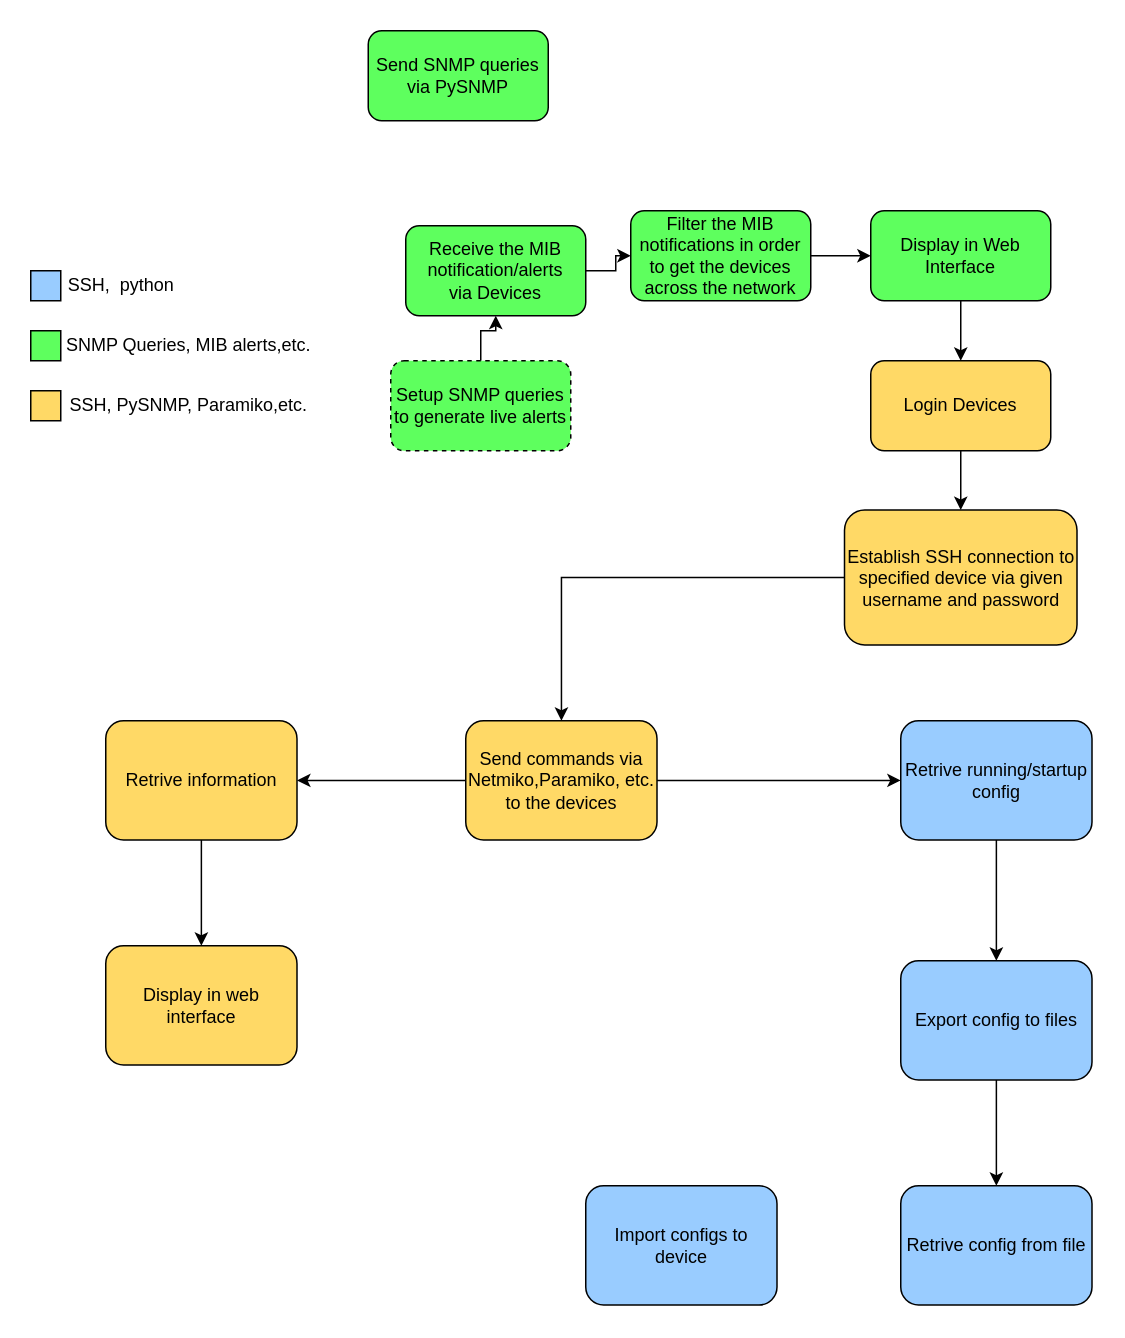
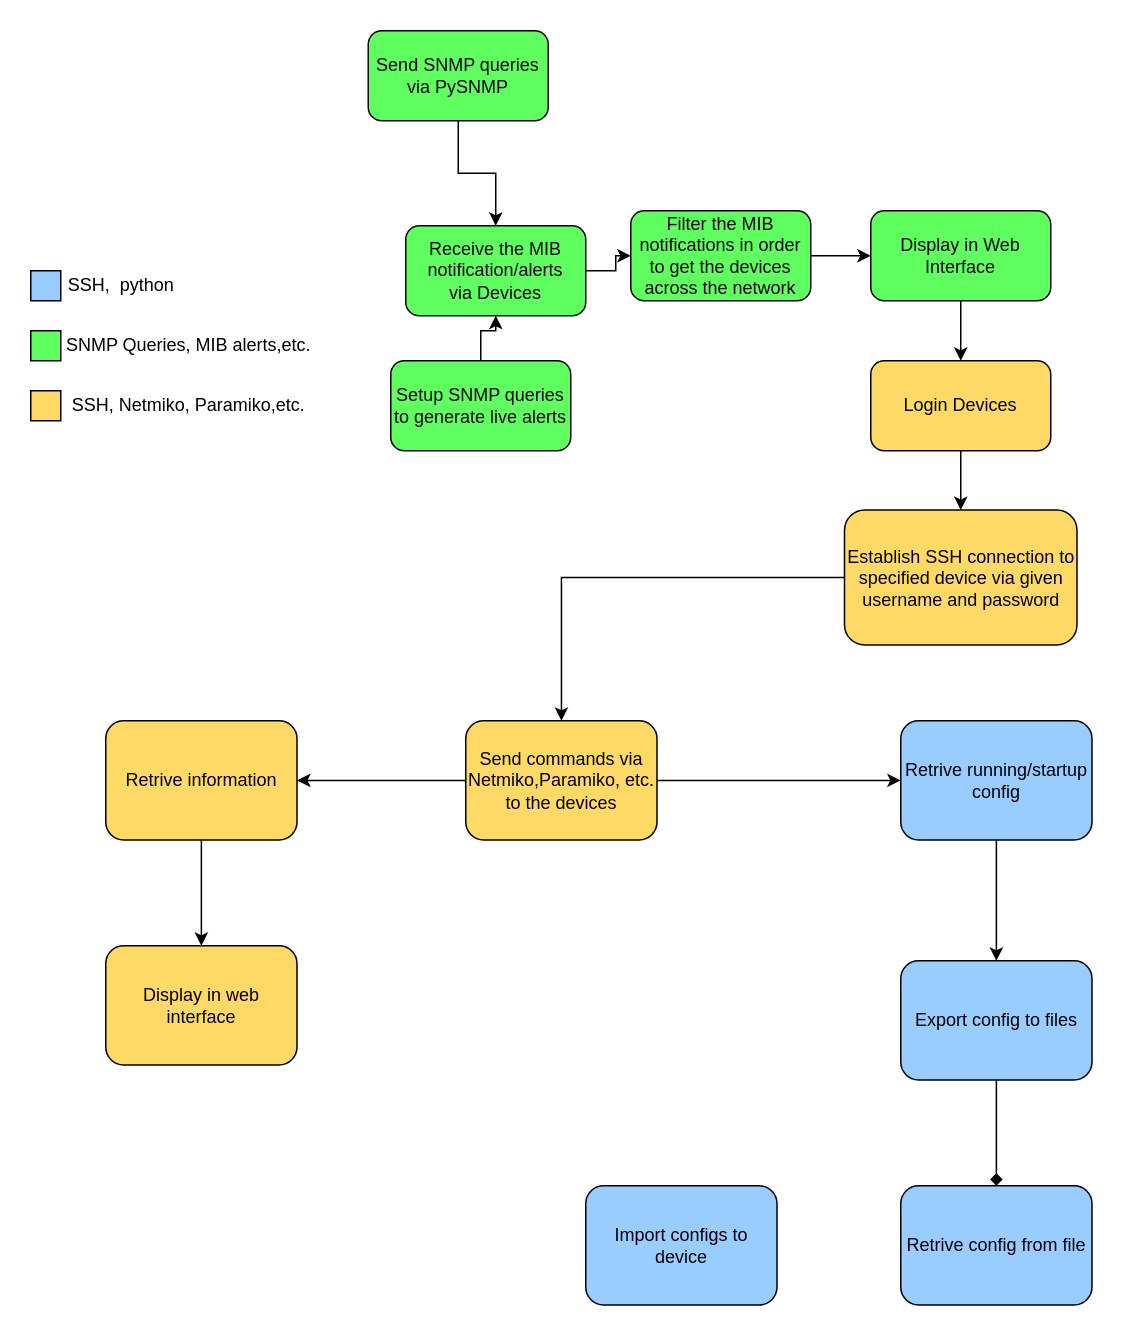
+ <mxCell id="2" value="" style="edgeStyle=orthogonalEdgeStyle;rounded=0;orthogonalLoop=1;jettySize=auto;html=1;" edge="1" parent="1" source="3" target="5"><mxGeometry relative="1" as="geometry" /></mxCell>
- <mxCell id="29" value="SSH, PySNMP, Paramiko,etc." style="text;html=1;align=center;verticalAlign=middle;resizable=0;points=[];autosize=1;" vertex="1" parent="1"><mxGeometry x="40" y="260" width="170" height="20" as="geometry" /></mxCell>
+ <mxCell id="29" value="SSH, Netmiko, Paramiko,etc." style="text;html=1;align=center;verticalAlign=middle;resizable=0;points=[];autosize=1;" vertex="1" parent="1"><mxGeometry x="40" y="260" width="170" height="20" as="geometry" /></mxCell>
- <mxCell id="11" value="Setup SNMP queries to generate live alerts" style="rounded=1;whiteSpace=wrap;html=1;fillColor=#5EFF5E;dashed=1;" vertex="1" parent="1"><mxGeometry x="260" y="240" width="120" height="60" as="geometry" /></mxCell>
+ <mxCell id="11" value="Setup SNMP queries to generate live alerts" style="rounded=1;whiteSpace=wrap;html=1;fillColor=#5EFF5E;" vertex="1" parent="1"><mxGeometry x="260" y="240" width="120" height="60" as="geometry" /></mxCell>
- <mxCell id="21" value="" style="edgeStyle=orthogonalEdgeStyle;rounded=0;orthogonalLoop=1;jettySize=auto;html=1;" edge="1" parent="1" source="22" target="23"><mxGeometry relative="1" as="geometry" /></mxCell>
+ <mxCell id="21" value="" style="edgeStyle=orthogonalEdgeStyle;rounded=0;orthogonalLoop=1;jettySize=auto;html=1;endArrow=diamond;" edge="1" parent="1" source="22" target="23"><mxGeometry relative="1" as="geometry" /></mxCell>
